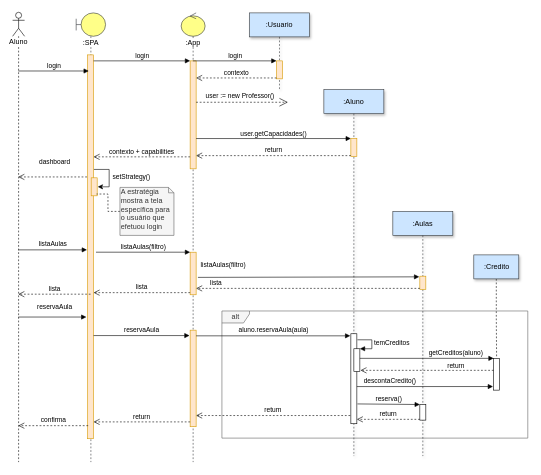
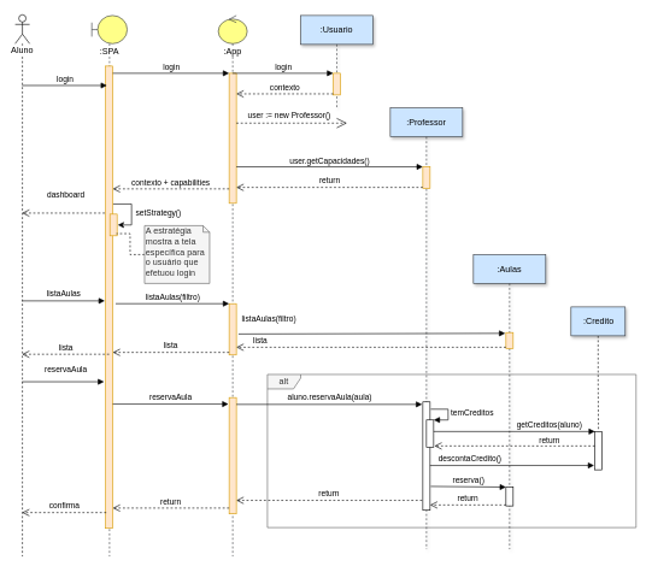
- <mxCell id="20" value=":Aluno" style="shape=umlLifeline;perimeter=lifelinePerimeter;whiteSpace=wrap;html=1;container=1;collapsible=0;recursiveResize=0;outlineConnect=0;shadow=1;strokeColor=#36393d;fillColor=#cce5ff;" vertex="1" parent="1"><mxGeometry x="539" y="149" width="100" height="611" as="geometry" /></mxCell>
+ <mxCell id="20" value=":Professor" style="shape=umlLifeline;perimeter=lifelinePerimeter;whiteSpace=wrap;html=1;container=1;collapsible=0;recursiveResize=0;outlineConnect=0;shadow=1;strokeColor=#36393d;fillColor=#cce5ff;" vertex="1" parent="1"><mxGeometry x="539" y="149" width="100" height="611" as="geometry" /></mxCell>
